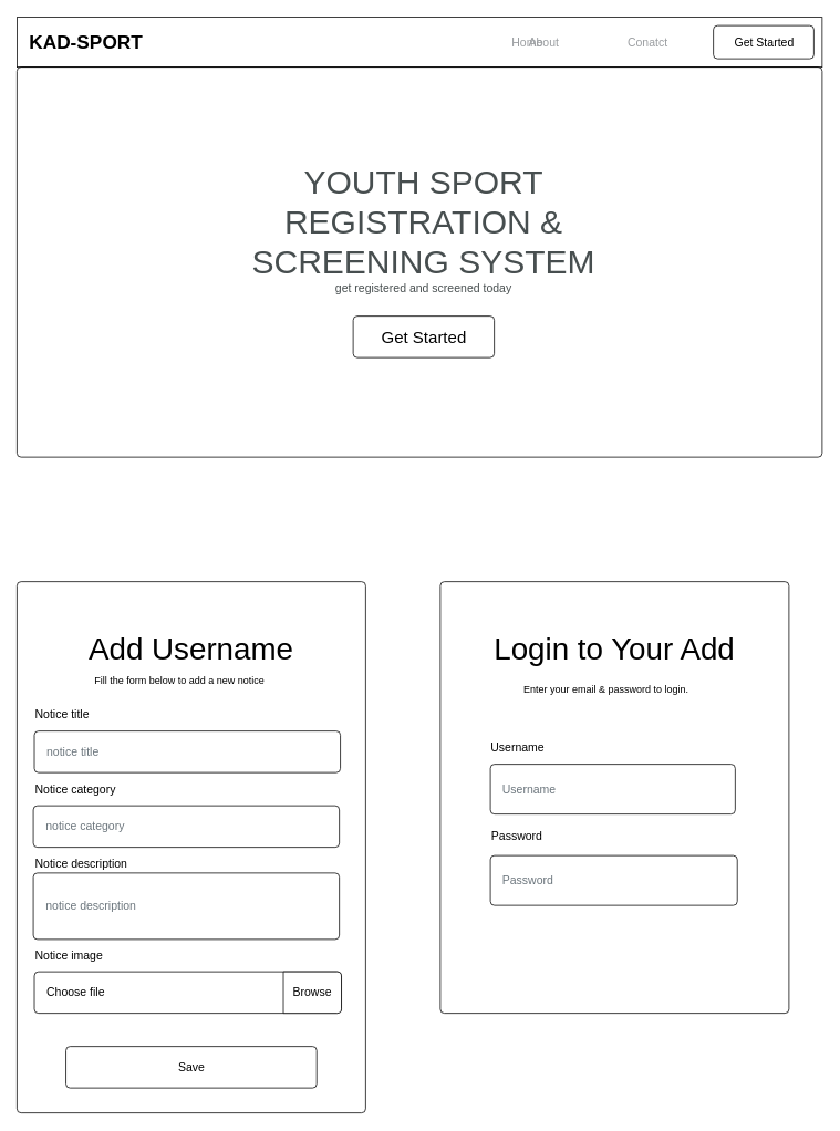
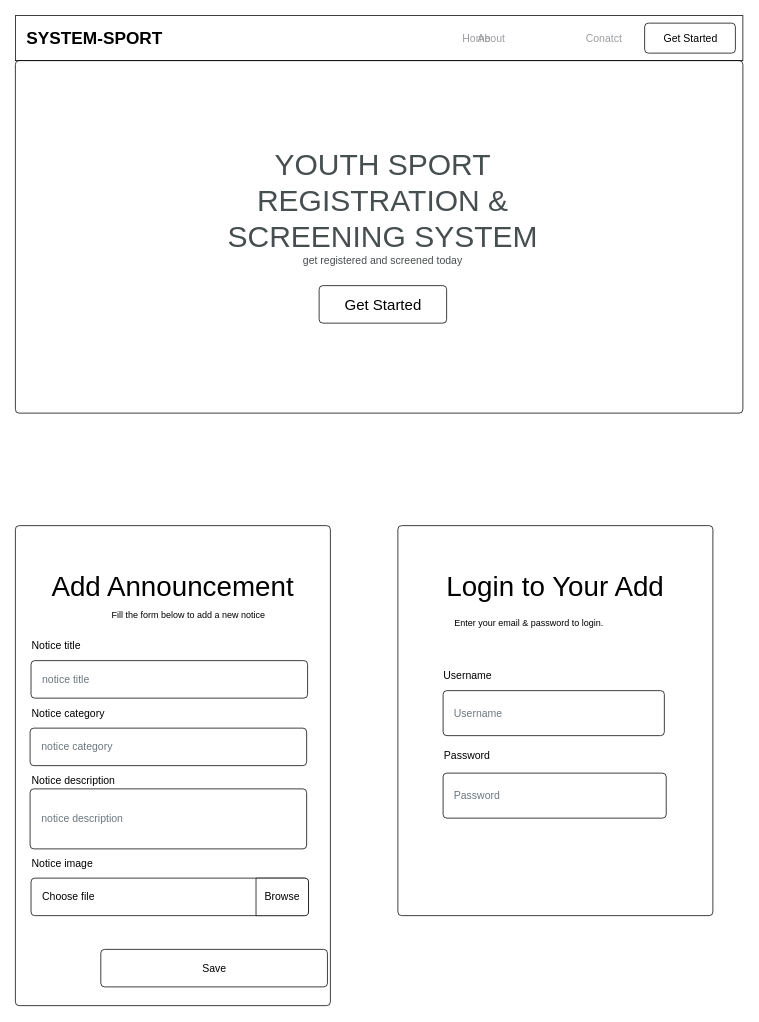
- <mxCell id="4" value="&lt;span style=&quot;font-size: 23px&quot;&gt;&lt;b&gt;KAD-SPORT&lt;/b&gt;&lt;/span&gt;" style="html=1;shadow=0;dashed=0;fontSize=16;align=left;spacing=15;fillColor=none;" parent="1" vertex="1"><mxGeometry x="20" y="20" width="970" height="60" as="geometry" /></mxCell>
+ <mxCell id="4" value="&lt;span style=&quot;font-size: 23px&quot;&gt;&lt;b&gt;SYSTEM-SPORT&lt;/b&gt;&lt;/span&gt;" style="html=1;shadow=0;dashed=0;fontSize=16;align=left;spacing=15;fillColor=none;" parent="1" vertex="1"><mxGeometry x="20" y="20" width="970" height="60" as="geometry" /></mxCell>
- <mxCell id="8" value="Conatct" style="fillColor=none;strokeColor=none;fontSize=14;fontColor=#9A9DA0;align=center;" parent="4" vertex="1"><mxGeometry x="725" y="10" width="70" height="40" as="geometry" /></mxCell>
+ <mxCell id="8" value="Conatct" style="fillColor=none;strokeColor=none;fontSize=14;fontColor=#9A9DA0;align=center;" parent="4" vertex="1"><mxGeometry x="750" y="10" width="70" height="40" as="geometry" /></mxCell>
- <mxCell id="2" value="&lt;span style=&quot;font-size: 37px&quot;&gt;Add Username&lt;/span&gt;" style="html=1;shadow=0;dashed=0;shape=mxgraph.bootstrap.rrect;rSize=5;html=1;whiteSpace=wrap;align=center;spacing=15;fontSize=14;verticalAlign=top;spacingTop=40;fillColor=none;" parent="1" vertex="1"><mxGeometry x="20" y="700" width="420" height="640" as="geometry" /></mxCell>
+ <mxCell id="2" value="&lt;span style=&quot;font-size: 37px&quot;&gt;Add Announcement&lt;/span&gt;" style="html=1;shadow=0;dashed=0;shape=mxgraph.bootstrap.rrect;rSize=5;html=1;whiteSpace=wrap;align=center;spacing=15;fontSize=14;verticalAlign=top;spacingTop=40;fillColor=none;" parent="1" vertex="1"><mxGeometry x="20" y="700" width="420" height="640" as="geometry" /></mxCell>
- <mxCell id="16" value="Fill the form below to add a new notice" style="text;align=center;verticalAlign=middle;rounded=0;whiteSpace=wrap;html=1;" parent="1" vertex="1"><mxGeometry x="45.63" y="810" width="340" height="20" as="geometry" /></mxCell>
+ <mxCell id="16" value="Fill the form below to add a new notice" style="text;align=center;verticalAlign=middle;rounded=0;whiteSpace=wrap;html=1;" parent="1" vertex="1"><mxGeometry x="80.63" y="810" width="340" height="20" as="geometry" /></mxCell>
- <mxCell id="22" value="Enter your email &amp;amp; password to login." style="text;align=center;verticalAlign=middle;rounded=0;whiteSpace=wrap;html=1;" parent="1" vertex="1"><mxGeometry x="560" y="820" width="340" height="20" as="geometry" /></mxCell>
+ <mxCell id="22" value="Enter your email &amp;amp; password to login." style="text;align=center;verticalAlign=middle;rounded=0;whiteSpace=wrap;html=1;" parent="1" vertex="1"><mxGeometry x="535" y="820" width="340" height="20" as="geometry" /></mxCell>
- <mxCell id="13" value="Save" style="html=1;shadow=0;dashed=0;shape=mxgraph.bootstrap.rrect;rSize=5;align=center;fontSize=14;fillColor=none;" parent="1" vertex="1"><mxGeometry x="78.91" y="1260" width="302.19" height="50" as="geometry" /></mxCell>
+ <mxCell id="13" value="Save" style="html=1;shadow=0;dashed=0;shape=mxgraph.bootstrap.rrect;rSize=5;align=center;fontSize=14;fillColor=none;" parent="1" vertex="1"><mxGeometry x="133.91" y="1265" width="302.19" height="50" as="geometry" /></mxCell>
